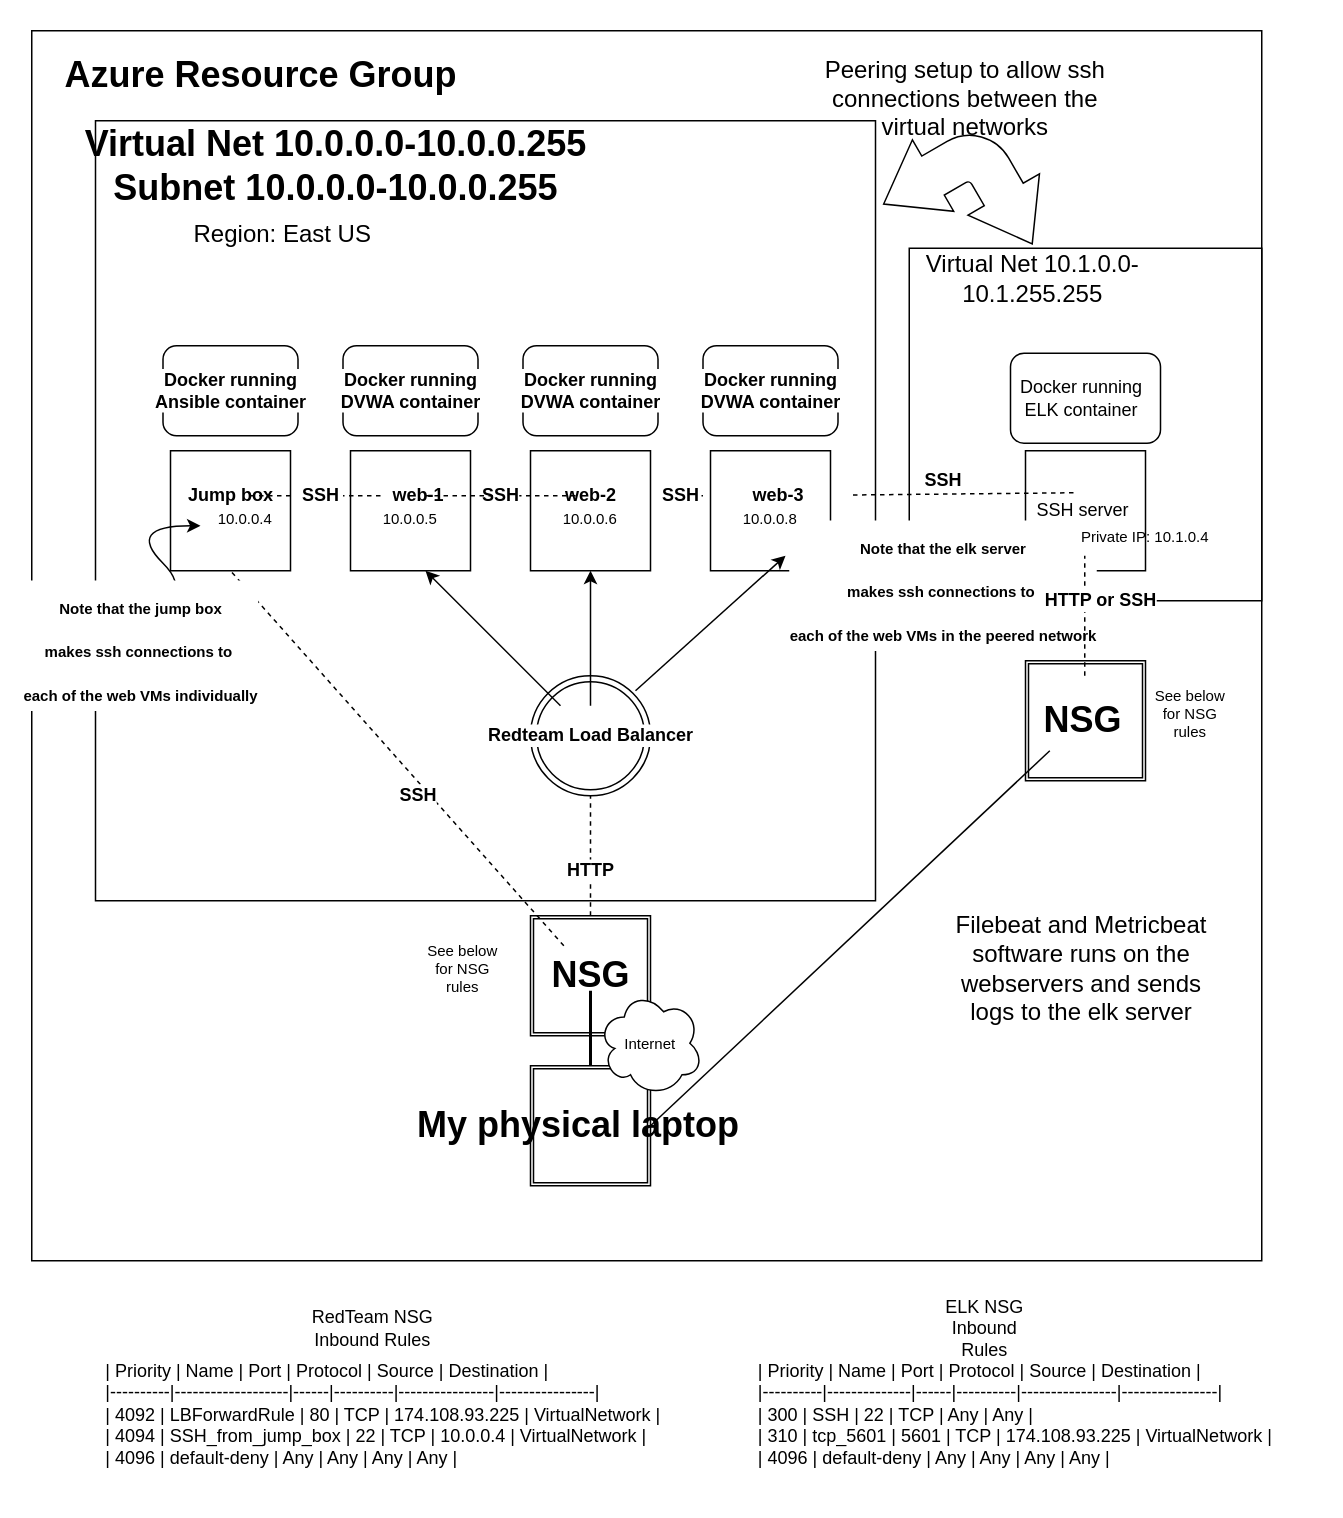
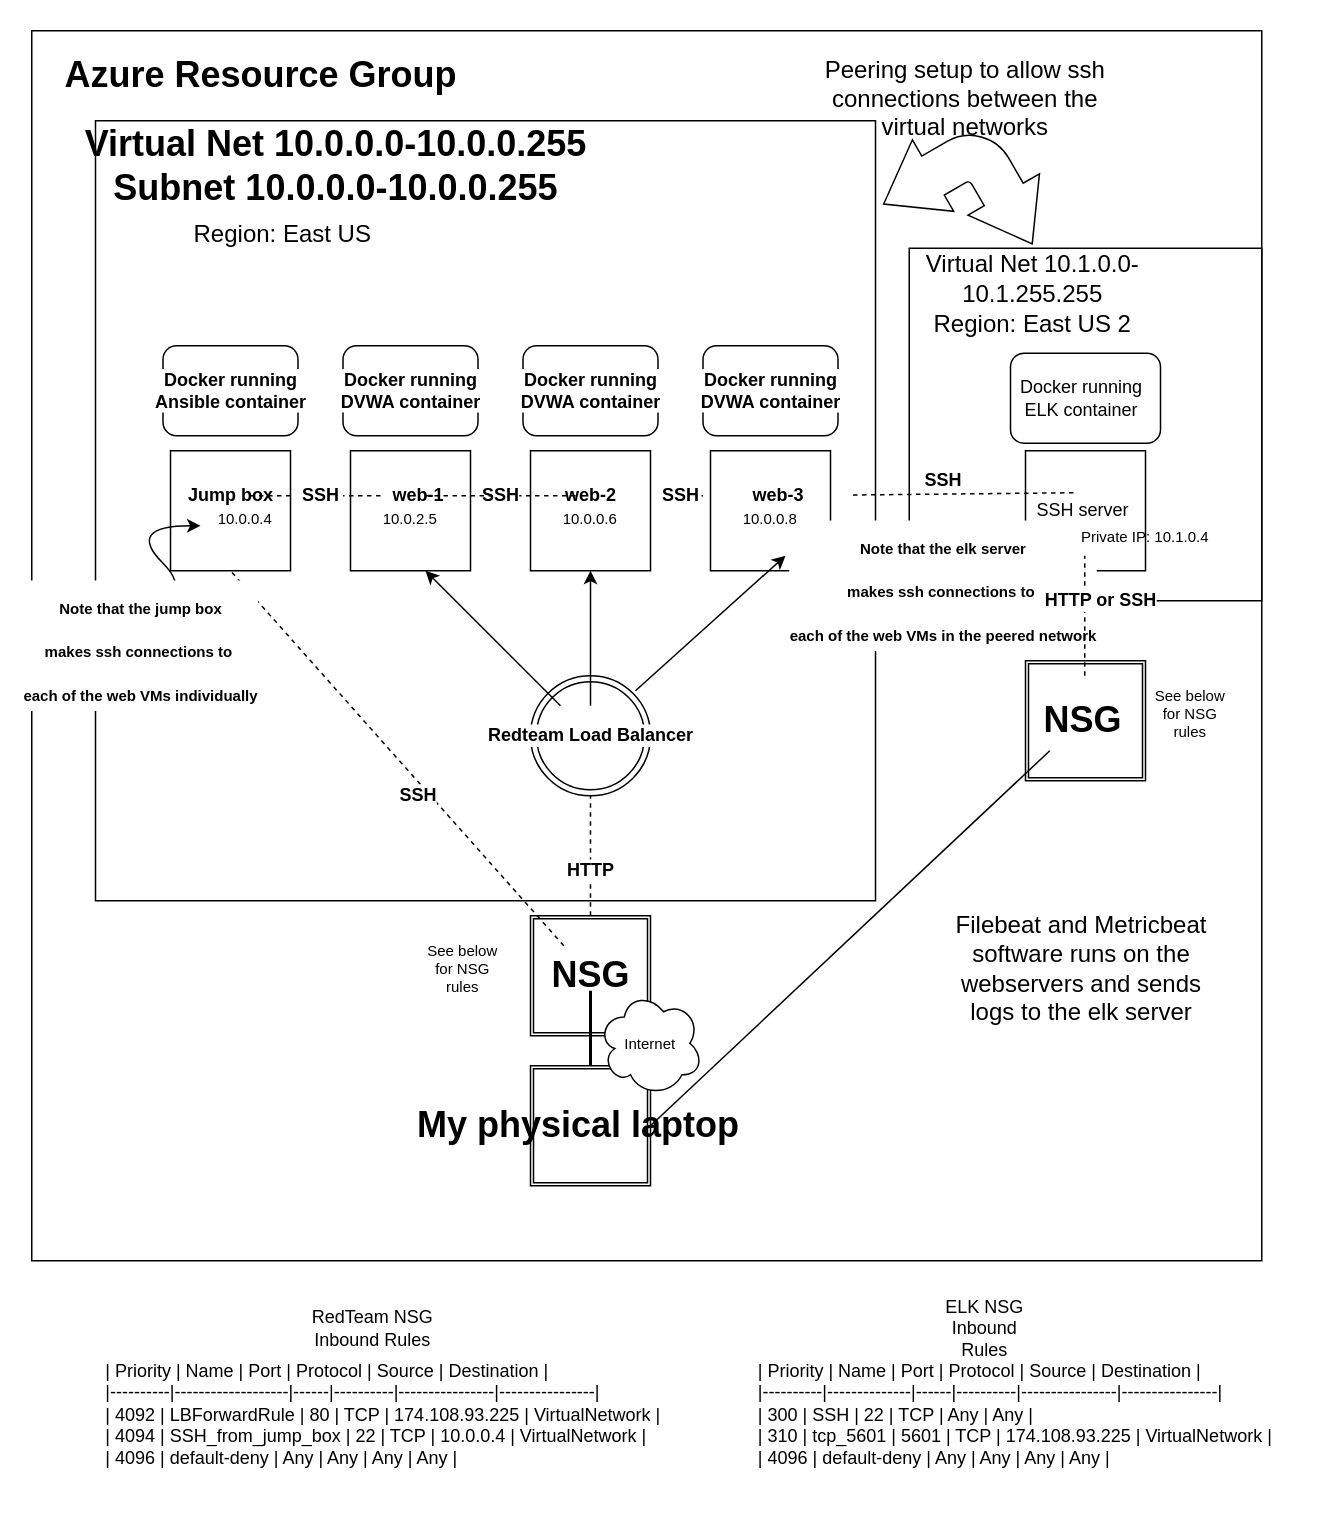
+ <mxCell id="53" value="Region: East US 2" style="text;html=1;strokeColor=none;fillColor=none;align=center;verticalAlign=middle;whiteSpace=wrap;rounded=0;fontSize=16;" vertex="1" parent="1"><mxGeometry x="613" y="200" width="150" height="30" as="geometry" /></mxCell>
- <mxCell id="66" value="10.0.0.5" style="text;html=1;strokeColor=none;fillColor=none;align=center;verticalAlign=middle;whiteSpace=wrap;rounded=0;fontSize=10;" vertex="1" parent="1"><mxGeometry x="243" y="330" width="60" height="30" as="geometry" /></mxCell>
+ <mxCell id="66" value="10.0.2.5" style="text;html=1;strokeColor=none;fillColor=none;align=center;verticalAlign=middle;whiteSpace=wrap;rounded=0;fontSize=10;" vertex="1" parent="1"><mxGeometry x="243" y="330" width="60" height="30" as="geometry" /></mxCell>
